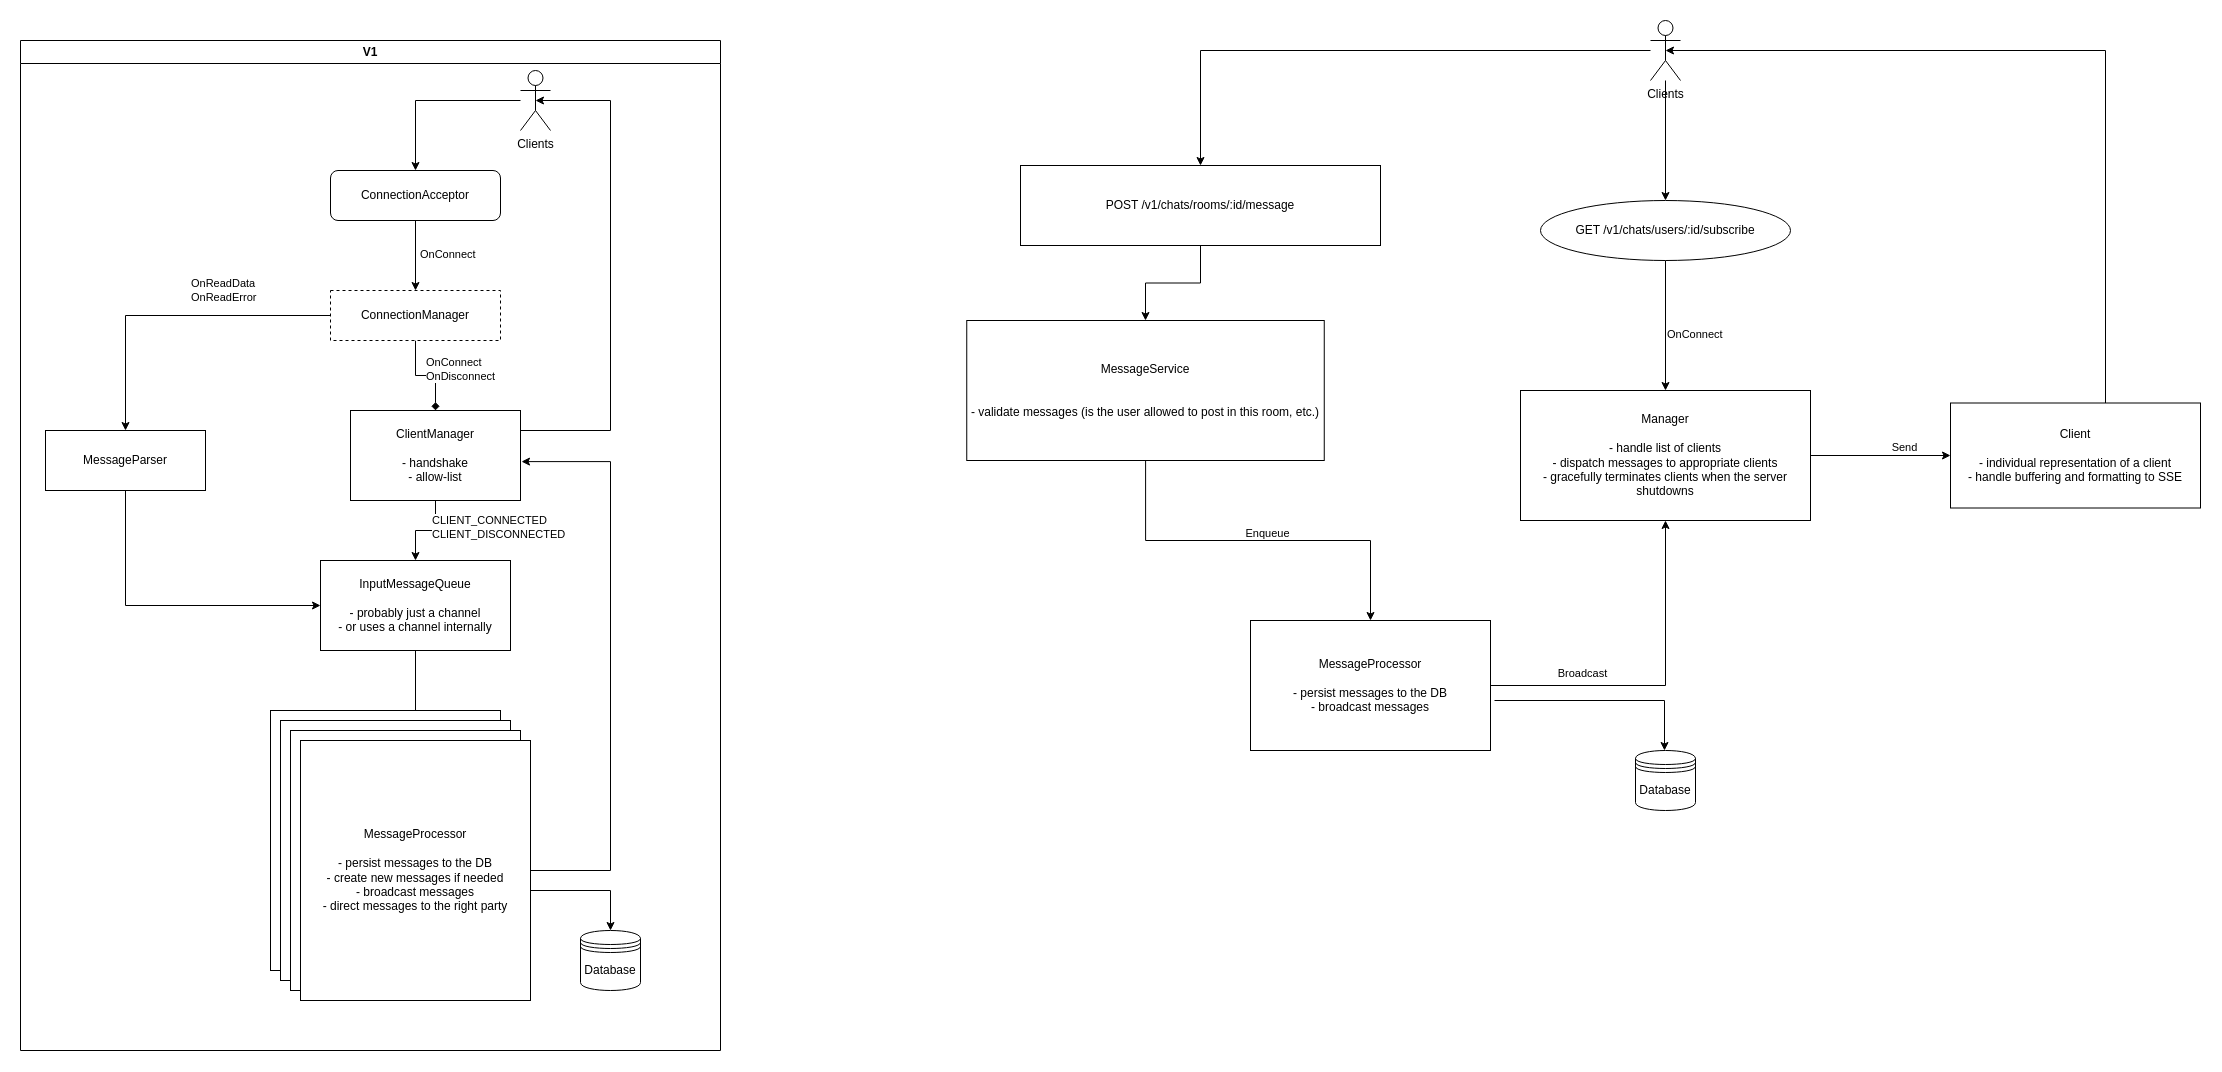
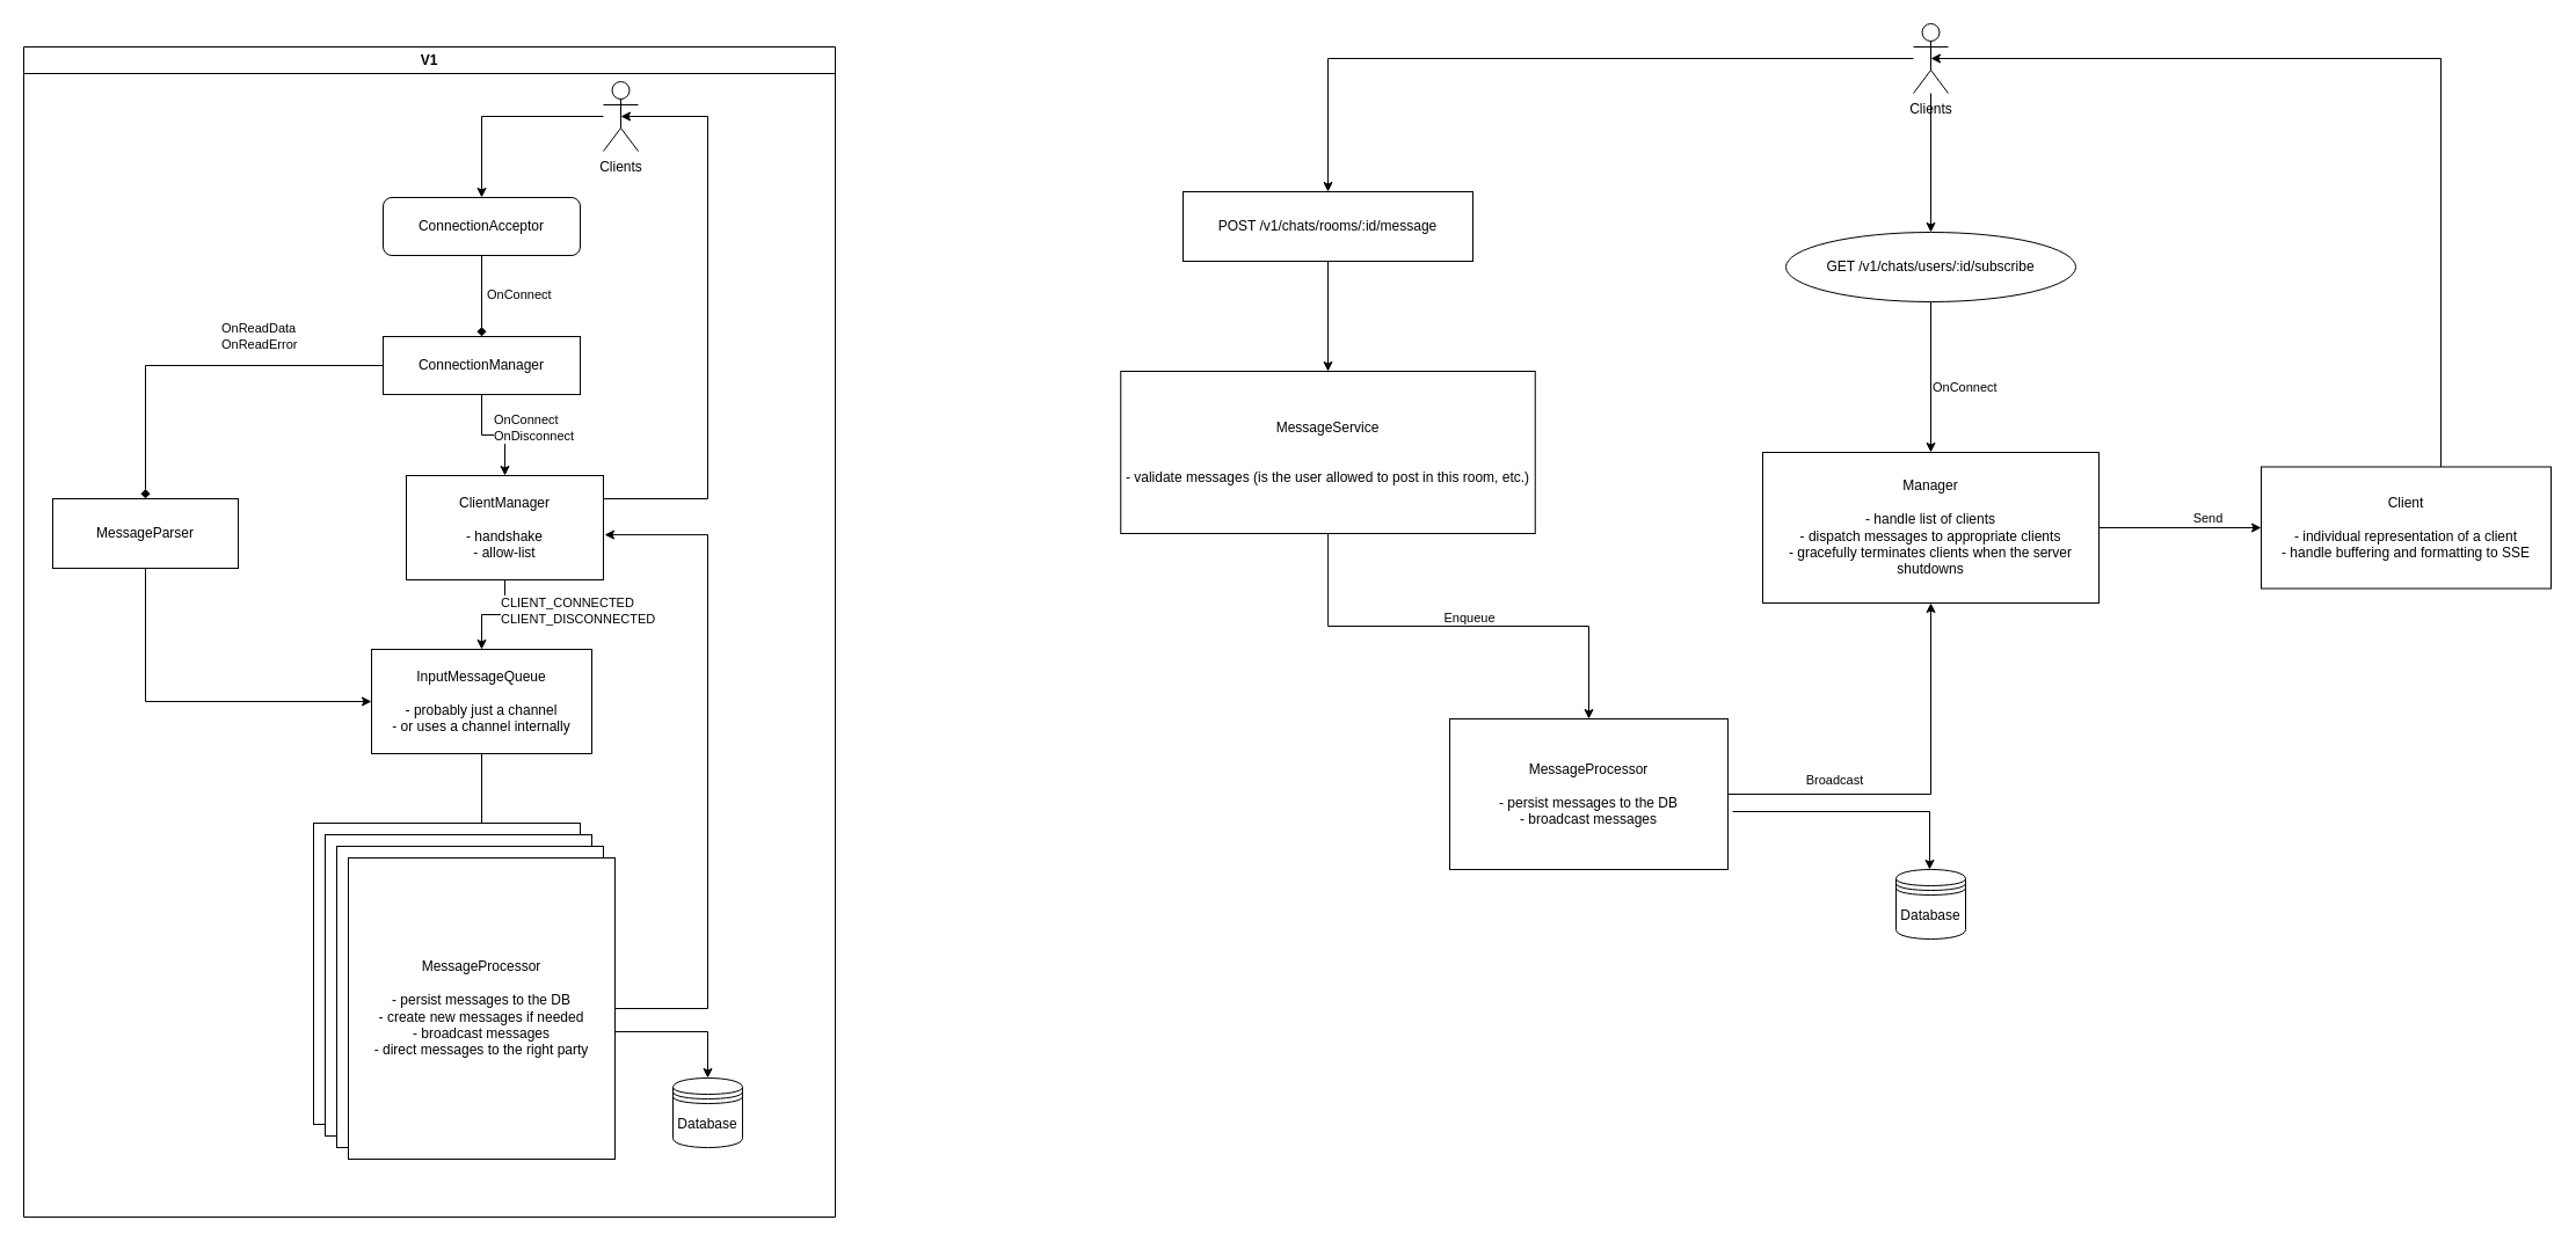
- <mxCell id="32" value="POST /v1/chats/rooms/:id/message" style="rounded=0;whiteSpace=wrap;html=1;" vertex="1" parent="1"><mxGeometry x="1020" y="165" width="360" height="80" as="geometry" /></mxCell>
+ <mxCell id="32" value="POST /v1/chats/rooms/:id/message" style="rounded=0;whiteSpace=wrap;html=1;" vertex="1" parent="1"><mxGeometry x="1020" y="165" width="250" height="60" as="geometry" /></mxCell>
- <mxCell id="2" style="edgeStyle=orthogonalEdgeStyle;rounded=0;orthogonalLoop=1;jettySize=auto;html=1;" edge="1" parent="1" source="4" target="11"><mxGeometry relative="1" as="geometry" /></mxCell>
+ <mxCell id="2" style="edgeStyle=orthogonalEdgeStyle;rounded=0;orthogonalLoop=1;jettySize=auto;html=1;endArrow=diamond;" edge="1" parent="1" source="4" target="11"><mxGeometry relative="1" as="geometry" /></mxCell>
- <mxCell id="11" value="ConnectionManager" style="rounded=0;whiteSpace=wrap;html=1;dashed=1;" vertex="1" parent="1"><mxGeometry x="330" y="290" width="170" height="50" as="geometry" /></mxCell>
+ <mxCell id="11" value="ConnectionManager" style="rounded=0;whiteSpace=wrap;html=1;" vertex="1" parent="1"><mxGeometry x="330" y="290" width="170" height="50" as="geometry" /></mxCell>
- <mxCell id="7" style="edgeStyle=orthogonalEdgeStyle;rounded=0;orthogonalLoop=1;jettySize=auto;html=1;entryX=0.5;entryY=0;entryDx=0;entryDy=0;endArrow=diamond;" edge="1" parent="1" source="11" target="14"><mxGeometry relative="1" as="geometry" /></mxCell>
+ <mxCell id="7" style="edgeStyle=orthogonalEdgeStyle;rounded=0;orthogonalLoop=1;jettySize=auto;html=1;entryX=0.5;entryY=0;entryDx=0;entryDy=0;" edge="1" parent="1" source="11" target="14"><mxGeometry relative="1" as="geometry" /></mxCell>
- <mxCell id="9" style="edgeStyle=orthogonalEdgeStyle;rounded=0;orthogonalLoop=1;jettySize=auto;html=1;entryX=0.5;entryY=0;entryDx=0;entryDy=0;" edge="1" parent="1" source="11" target="18"><mxGeometry relative="1" as="geometry" /></mxCell>
+ <mxCell id="9" style="edgeStyle=orthogonalEdgeStyle;rounded=0;orthogonalLoop=1;jettySize=auto;html=1;entryX=0.5;entryY=0;entryDx=0;entryDy=0;endArrow=diamond;" edge="1" parent="1" source="11" target="18"><mxGeometry relative="1" as="geometry" /></mxCell>
